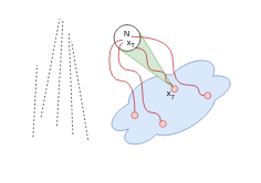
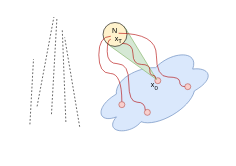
- <mxCell id="14" value="N" style="ellipse;whiteSpace=wrap;html=1;verticalAlign=top;" vertex="1" parent="12"><mxGeometry width="40" height="40" as="geometry" /></mxCell>
+ <mxCell id="14" value="N" style="ellipse;whiteSpace=wrap;html=1;verticalAlign=top;fillColor=#fff2cc;" vertex="1" parent="12"><mxGeometry width="40" height="40" as="geometry" /></mxCell>
- <mxCell id="10" value="x&lt;sub&gt;7&lt;/sub&gt;" style="text;html=1;strokeColor=none;fillColor=none;align=center;verticalAlign=middle;whiteSpace=wrap;rounded=0;" vertex="1" parent="5"><mxGeometry x="40" y="3.87" width="40" height="20" as="geometry" /></mxCell>
+ <mxCell id="10" value="x&lt;sub&gt;0&lt;/sub&gt;" style="text;html=1;strokeColor=none;fillColor=none;align=center;verticalAlign=middle;whiteSpace=wrap;rounded=0;" vertex="1" parent="5"><mxGeometry x="40" y="3.87" width="40" height="20" as="geometry" /></mxCell>
